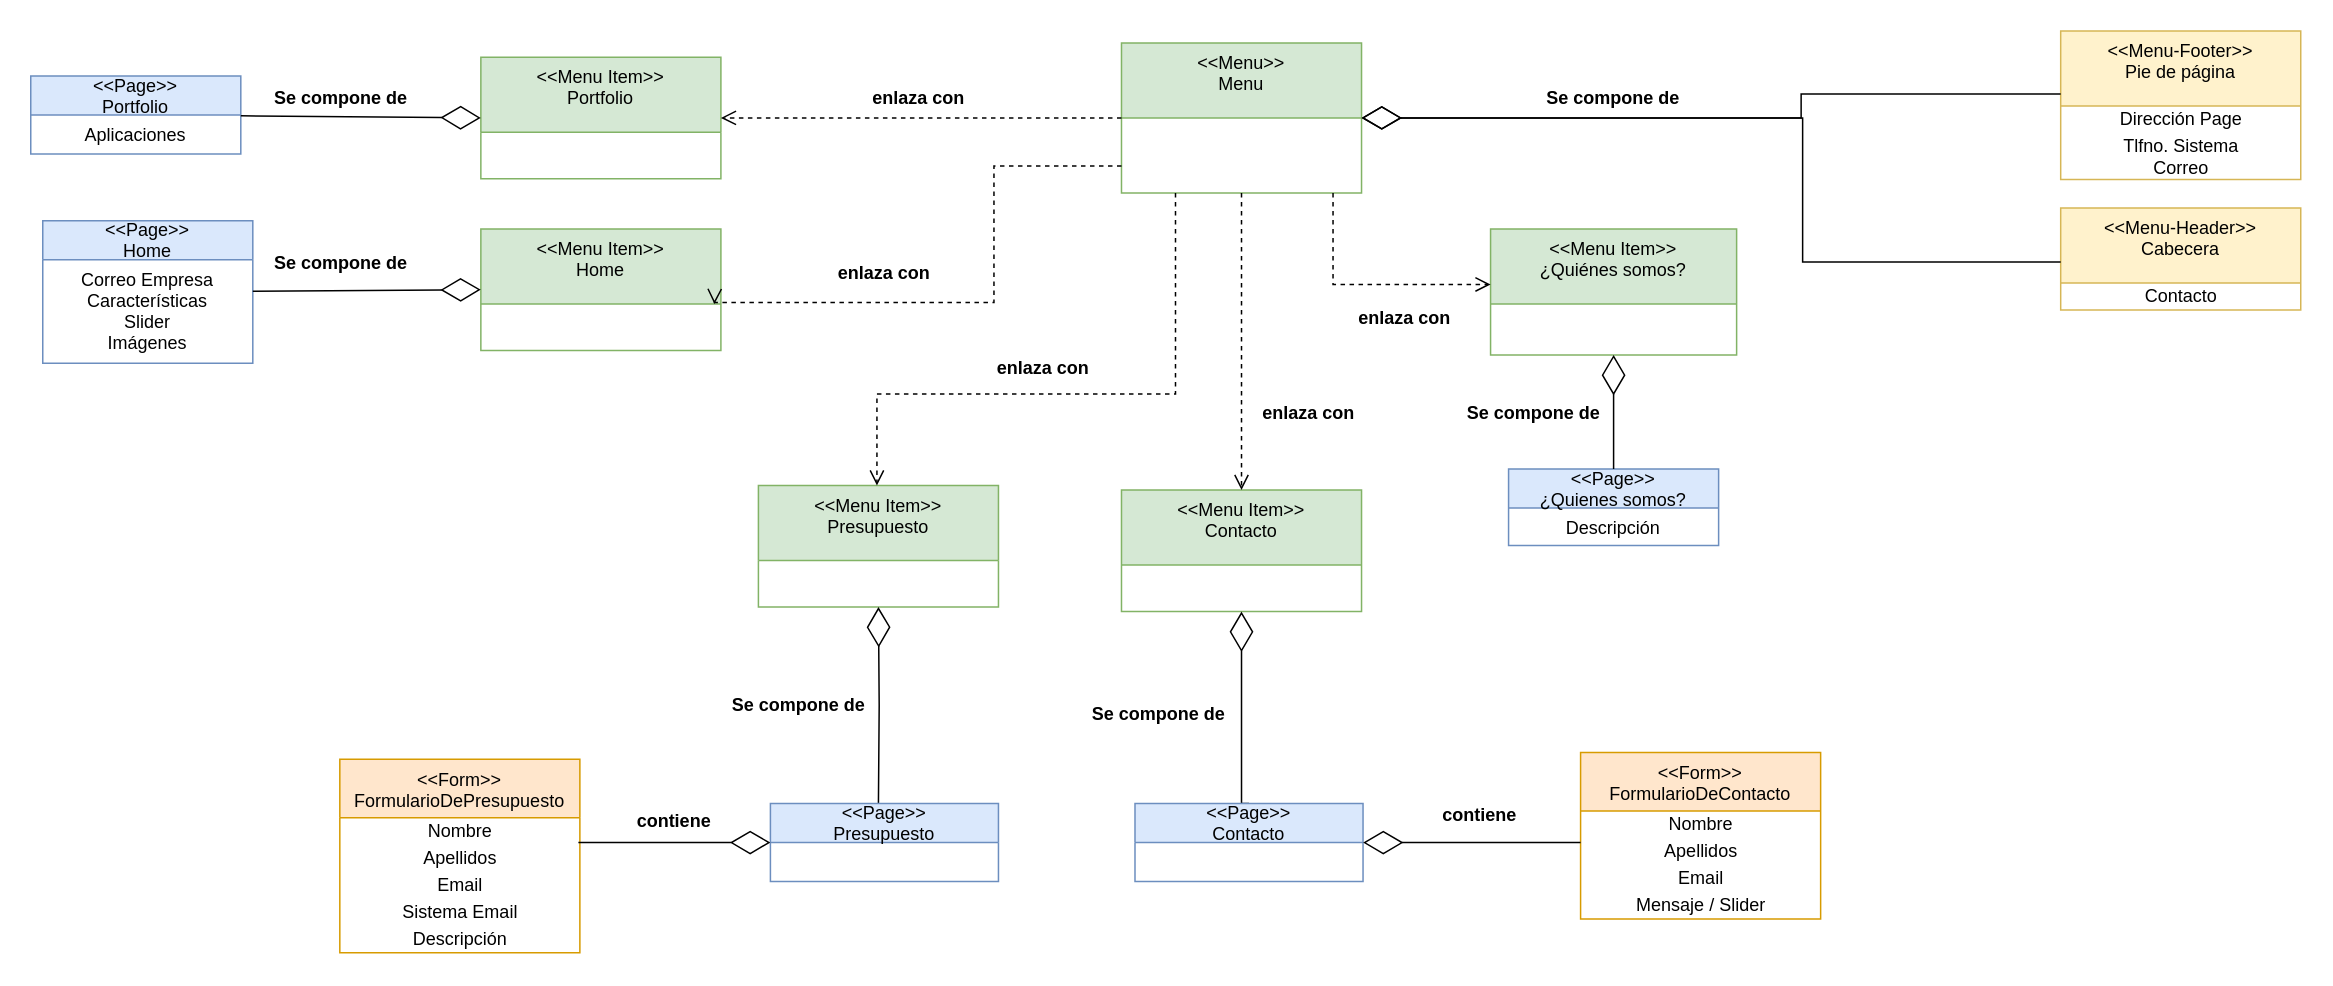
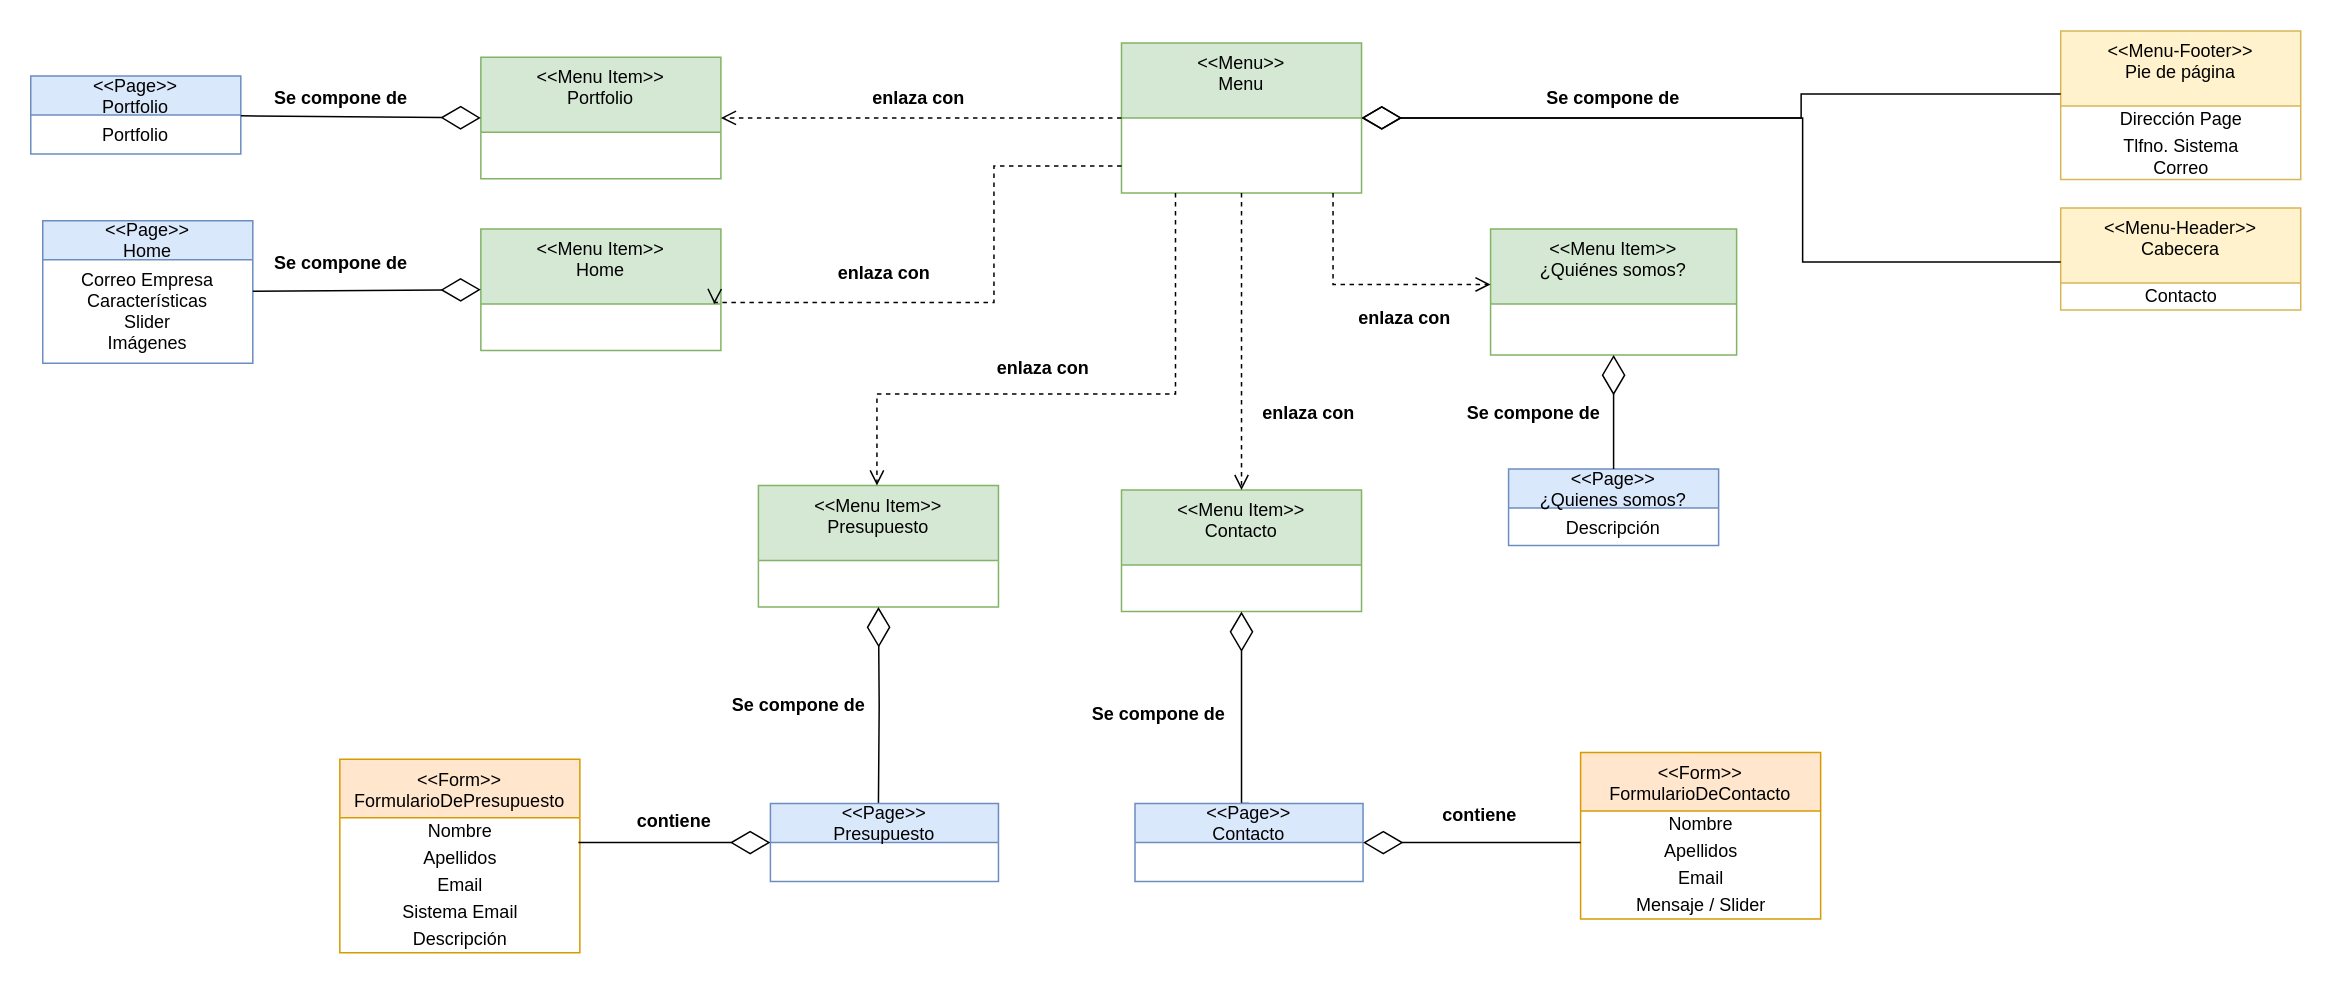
- <mxCell id="34" value="Aplicaciones" style="text;strokeColor=none;fillColor=none;align=center;verticalAlign=top;spacingLeft=4;spacingRight=4;overflow=hidden;rotatable=0;points=[[0,0.5],[1,0.5]];portConstraint=eastwest;" vertex="1" parent="33"><mxGeometry y="26" width="140" height="26" as="geometry" /></mxCell>
+ <mxCell id="34" value="Portfolio" style="text;strokeColor=none;fillColor=none;align=center;verticalAlign=top;spacingLeft=4;spacingRight=4;overflow=hidden;rotatable=0;points=[[0,0.5],[1,0.5]];portConstraint=eastwest;" vertex="1" parent="33"><mxGeometry y="26" width="140" height="26" as="geometry" /></mxCell>
